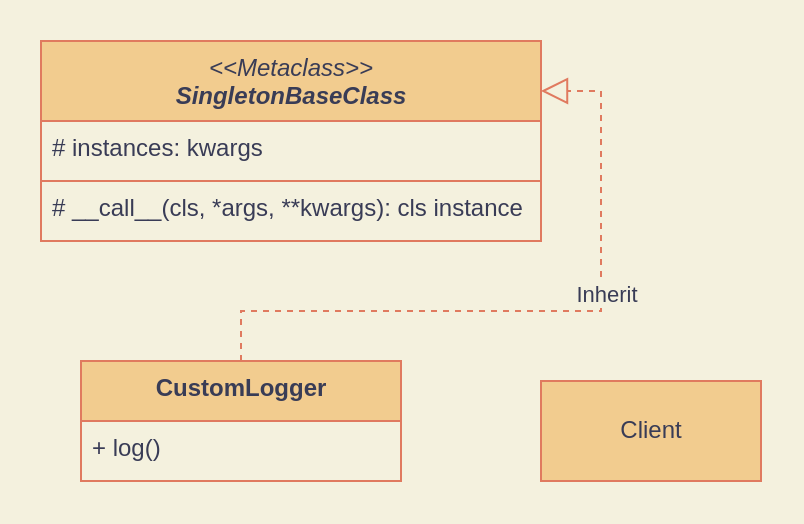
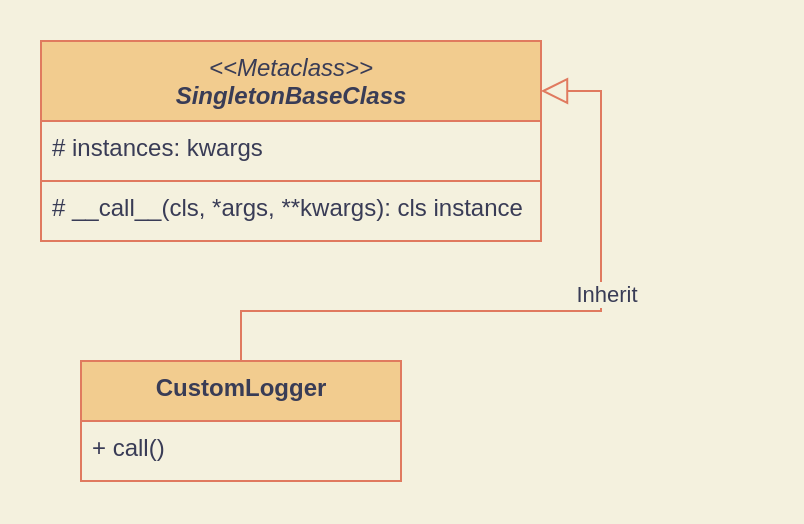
- <mxCell id="7" style="edgeStyle=orthogonalEdgeStyle;rounded=0;orthogonalLoop=1;jettySize=auto;html=1;exitX=0.5;exitY=0;exitDx=0;exitDy=0;entryX=1;entryY=0.25;entryDx=0;entryDy=0;endSize=11;startSize=11;endArrow=block;endFill=0;labelBackgroundColor=#F4F1DE;strokeColor=#E07A5F;fontColor=#393C56;dashed=1;" parent="1" source="5" target="2" edge="1"><mxGeometry relative="1" as="geometry"><mxPoint x="60" y="475" as="sourcePoint" /><mxPoint x="140" y="370" as="targetPoint" /></mxGeometry></mxCell>
+ <mxCell id="7" style="edgeStyle=orthogonalEdgeStyle;rounded=0;orthogonalLoop=1;jettySize=auto;html=1;exitX=0.5;exitY=0;exitDx=0;exitDy=0;entryX=1;entryY=0.25;entryDx=0;entryDy=0;endSize=11;startSize=11;endArrow=block;endFill=0;labelBackgroundColor=#F4F1DE;strokeColor=#E07A5F;fontColor=#393C56;" parent="1" source="5" target="2" edge="1"><mxGeometry relative="1" as="geometry"><mxPoint x="60" y="475" as="sourcePoint" /><mxPoint x="140" y="370" as="targetPoint" /></mxGeometry></mxCell>
- <mxCell id="9" value="Client" style="html=1;fontColor=#393C56;strokeColor=#E07A5F;fillColor=#F2CC8F;" parent="1" vertex="1"><mxGeometry x="270" y="190" width="110" height="50" as="geometry" /></mxCell>
- <mxCell id="6" value="+ log()" style="text;strokeColor=none;fillColor=none;align=left;verticalAlign=top;spacingLeft=4;spacingRight=4;overflow=hidden;rotatable=0;points=[[0,0.5],[1,0.5]];portConstraint=eastwest;fontColor=#393C56;" parent="5" vertex="1"><mxGeometry y="30" width="160" height="30" as="geometry" /></mxCell>
+ <mxCell id="6" value="+ call()" style="text;strokeColor=none;fillColor=none;align=left;verticalAlign=top;spacingLeft=4;spacingRight=4;overflow=hidden;rotatable=0;points=[[0,0.5],[1,0.5]];portConstraint=eastwest;fontColor=#393C56;" parent="5" vertex="1"><mxGeometry y="30" width="160" height="30" as="geometry" /></mxCell>
